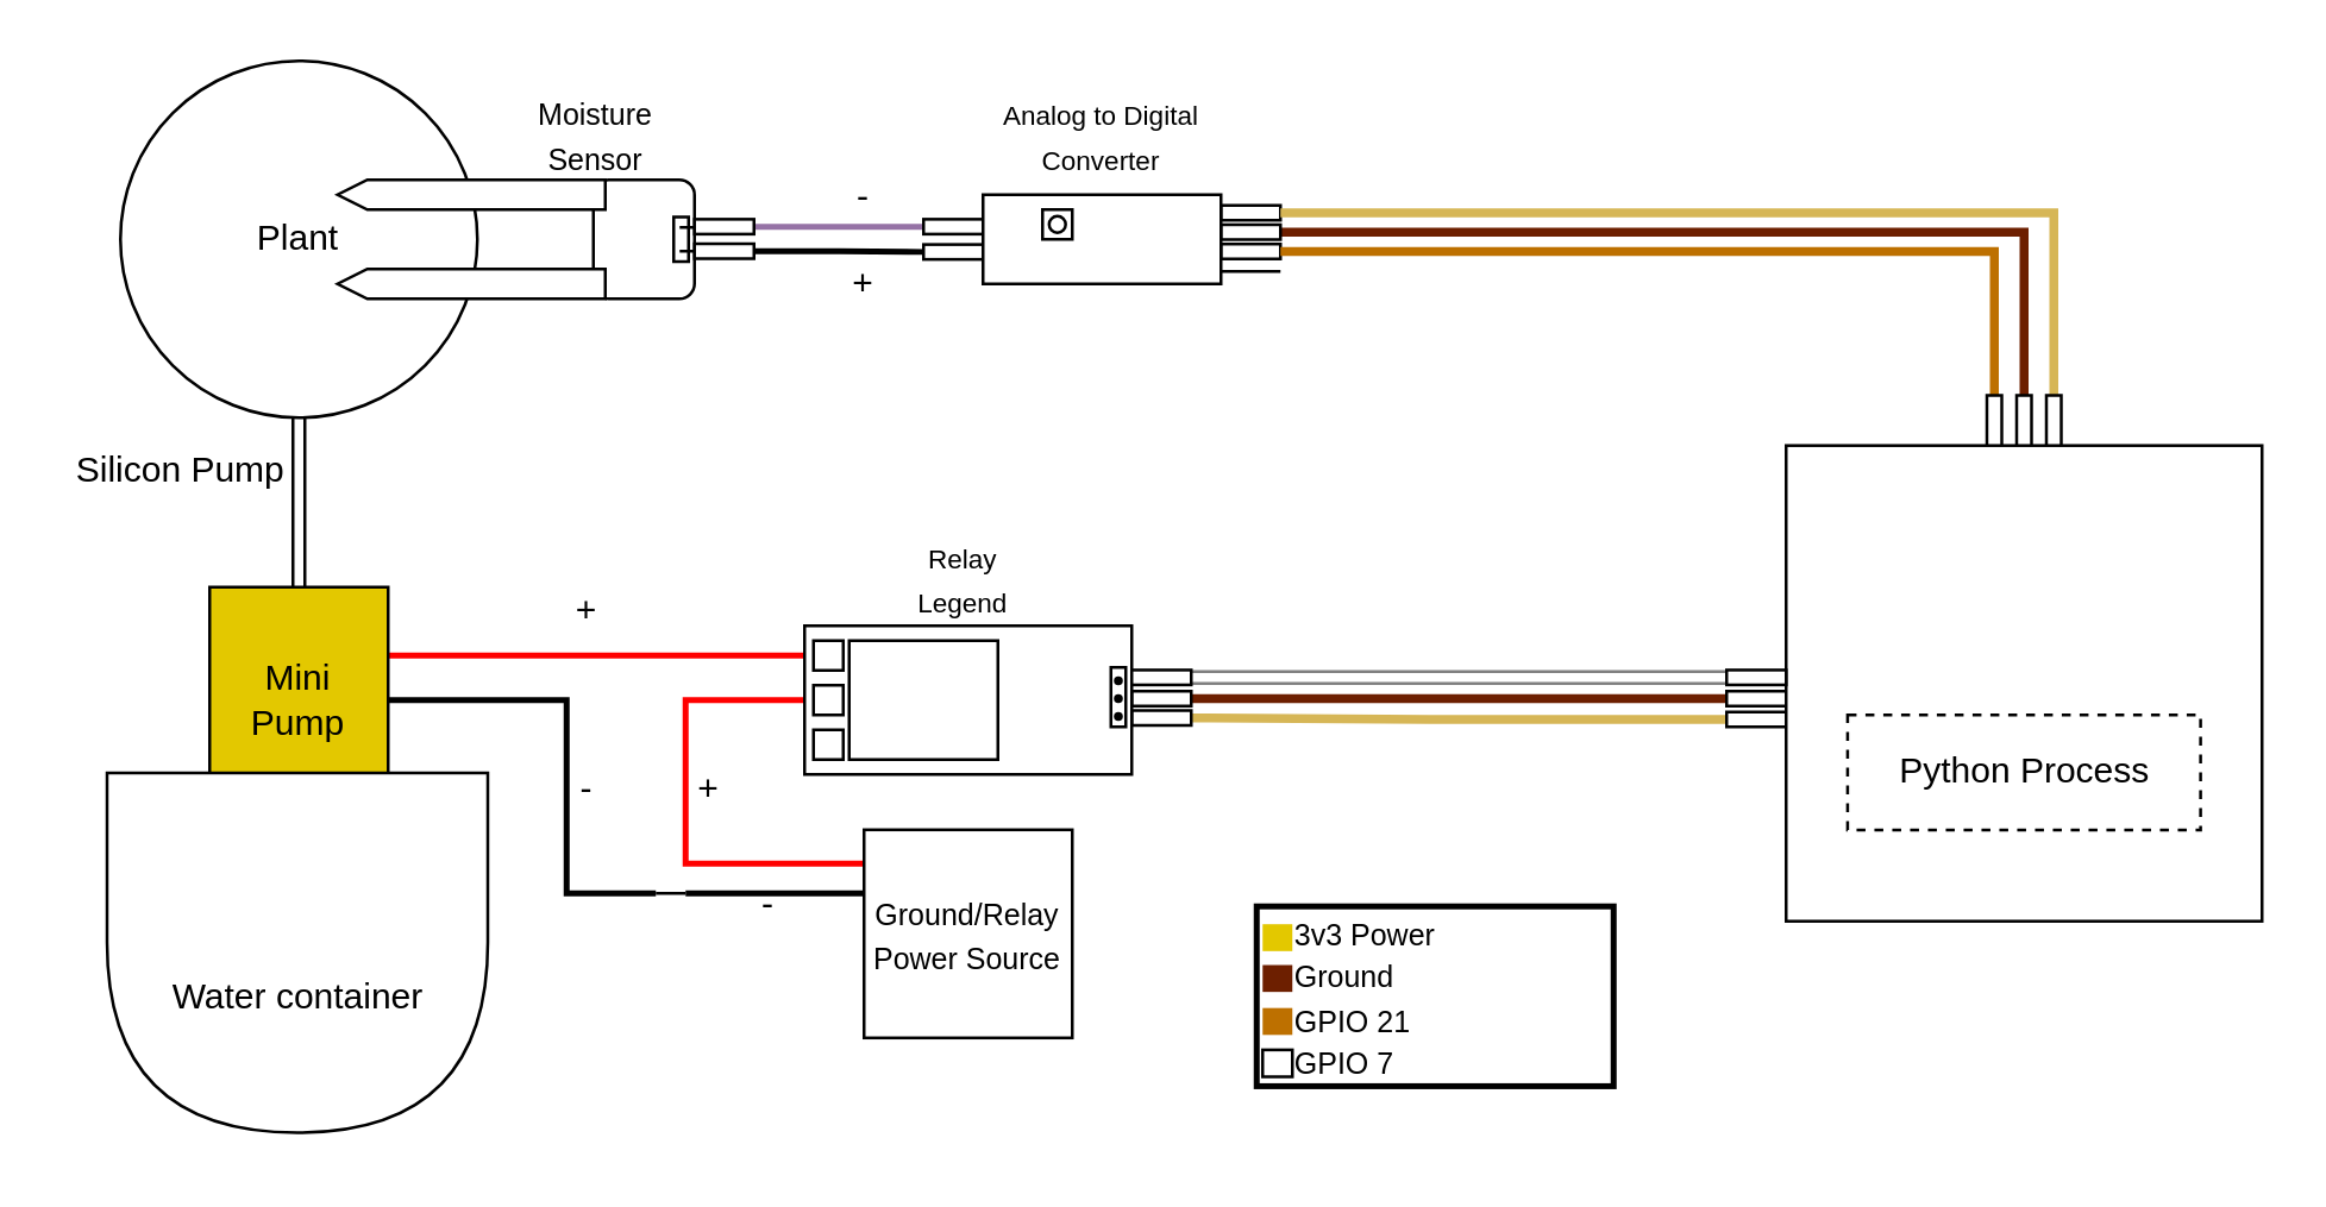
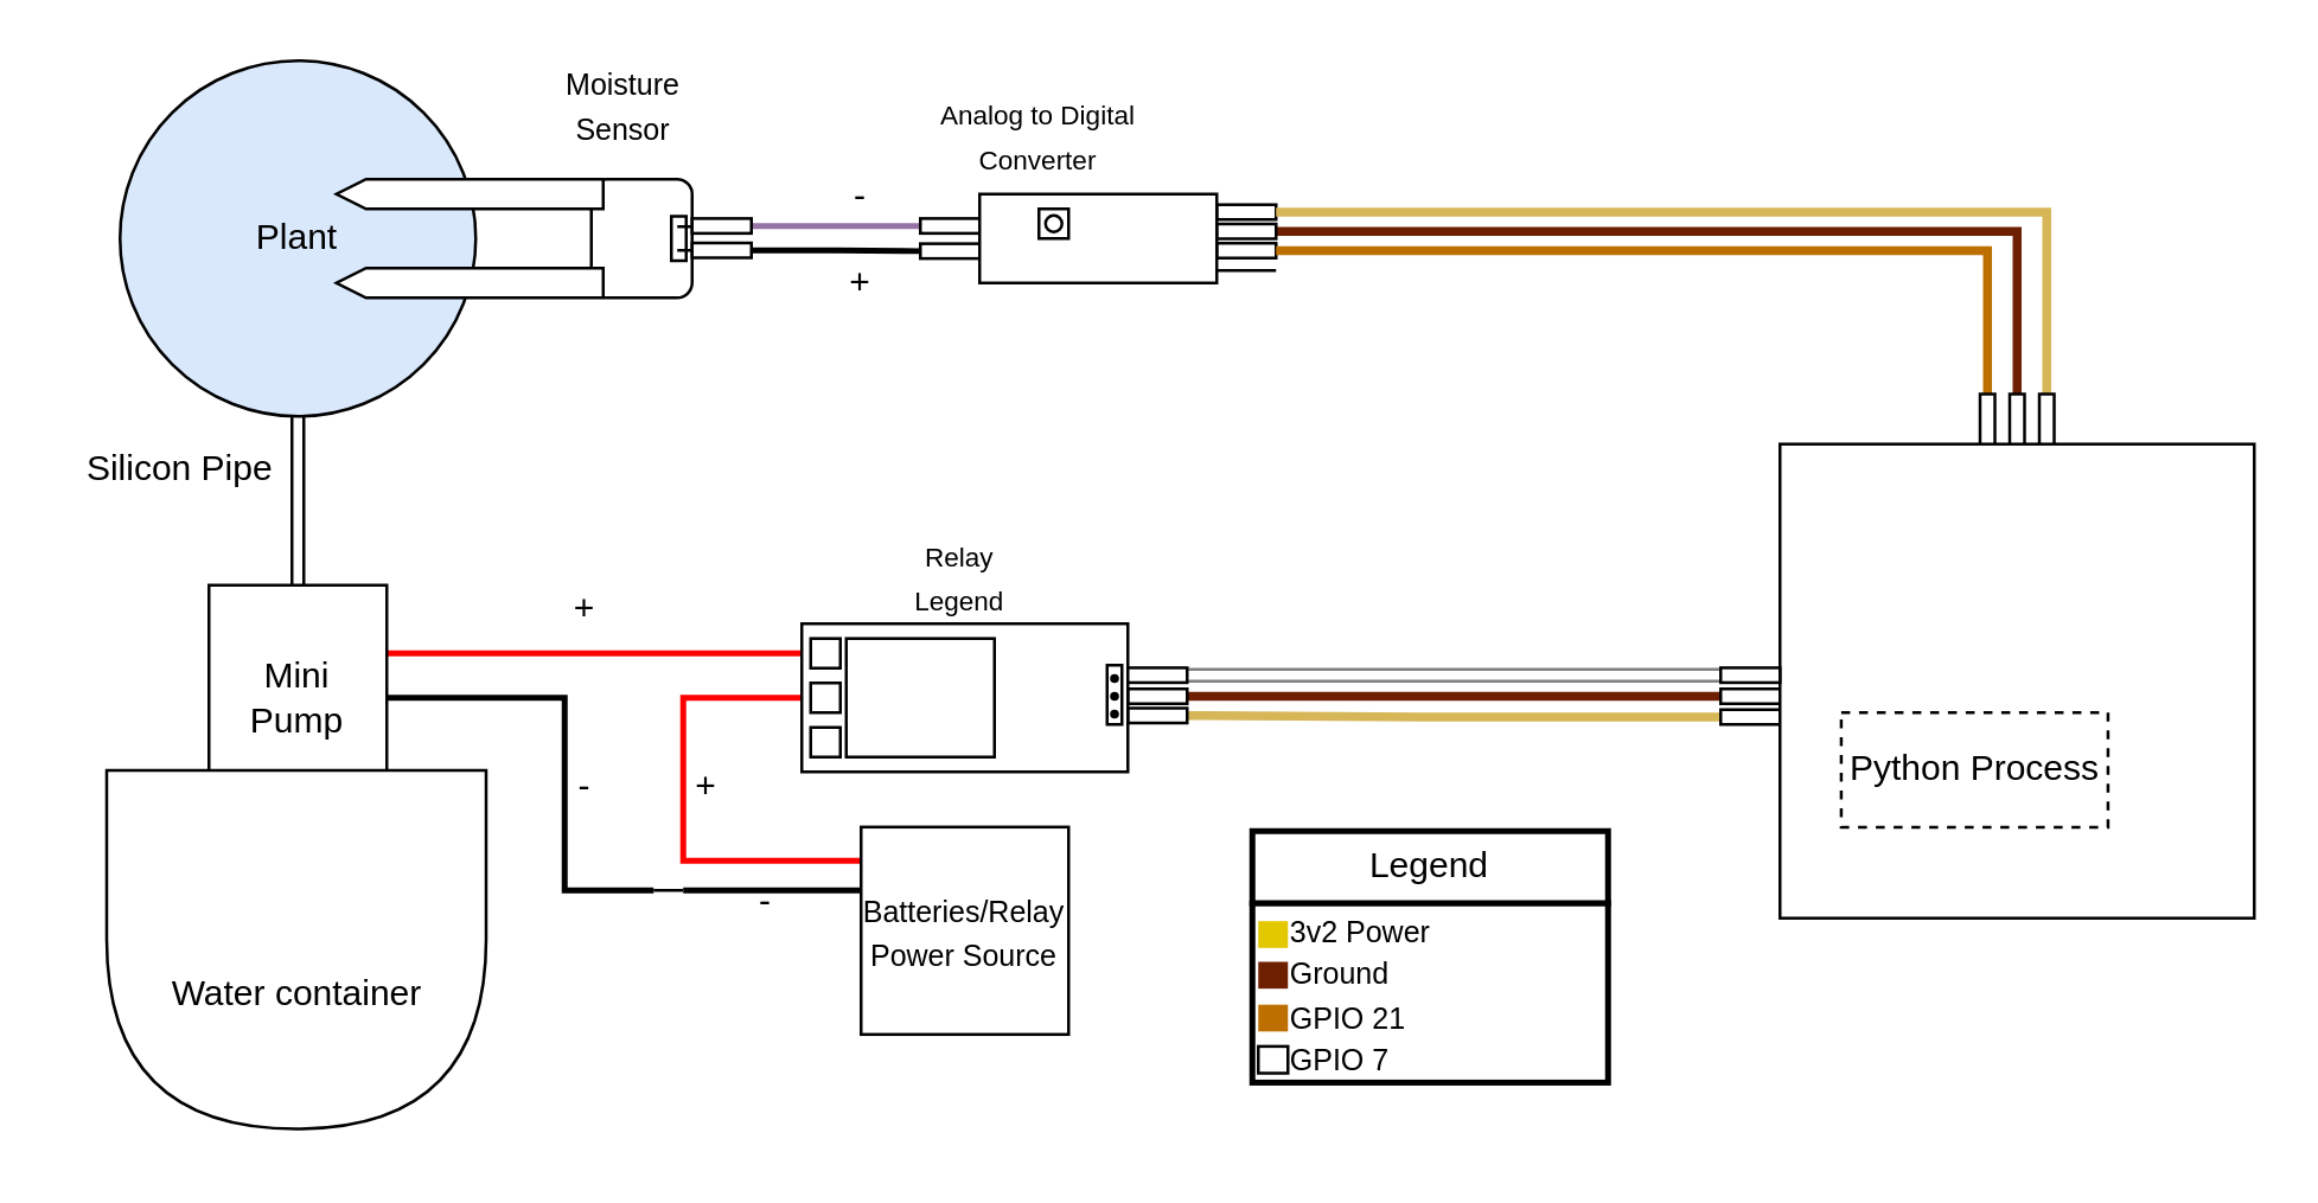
- <mxCell id="7" value="&lt;font style=&quot;font-size: 10px&quot;&gt;Moisture Sensor&lt;/font&gt;" style="text;html=1;strokeColor=none;fillColor=none;align=center;verticalAlign=middle;whiteSpace=wrap;rounded=0;sketch=0;" parent="1" vertex="1"><mxGeometry x="180" y="35" width="40" height="20" as="geometry" /></mxCell>
+ <mxCell id="7" value="&lt;font style=&quot;font-size: 10px&quot;&gt;Moisture Sensor&lt;/font&gt;" style="text;html=1;strokeColor=none;fillColor=none;align=center;verticalAlign=middle;whiteSpace=wrap;rounded=0;sketch=0;" parent="1" vertex="1"><mxGeometry x="190" y="25" width="40" height="20" as="geometry" /></mxCell>
- <mxCell id="46" value="&lt;font style=&quot;font-size: 9px&quot;&gt;Analog to Digital Converter&lt;/font&gt;" style="text;html=1;strokeColor=none;fillColor=none;align=center;verticalAlign=middle;whiteSpace=wrap;rounded=0;" parent="1" vertex="1"><mxGeometry x="335" y="35" width="70" height="20" as="geometry" /></mxCell>
+ <mxCell id="46" value="&lt;font style=&quot;font-size: 9px&quot;&gt;Analog to Digital Converter&lt;/font&gt;" style="text;html=1;strokeColor=none;fillColor=none;align=center;verticalAlign=middle;whiteSpace=wrap;rounded=0;" parent="1" vertex="1"><mxGeometry x="315" y="35" width="70" height="20" as="geometry" /></mxCell>
- <mxCell id="6" value="Plant" style="ellipse;whiteSpace=wrap;html=1;aspect=fixed;sketch=0;" parent="1" vertex="1"><mxGeometry x="40" y="20" width="120" height="120" as="geometry" /></mxCell>
+ <mxCell id="6" value="Plant" style="ellipse;whiteSpace=wrap;html=1;aspect=fixed;sketch=0;fillColor=#dae8fc;" parent="1" vertex="1"><mxGeometry x="40" y="20" width="120" height="120" as="geometry" /></mxCell>
- <mxCell id="9" value="Silicon Pump" style="text;html=1;align=center;verticalAlign=middle;resizable=0;points=[];autosize=1;strokeColor=none;sketch=0;" parent="1" vertex="1"><mxGeometry x="20" y="147.5" width="80" height="20" as="geometry" /></mxCell>
+ <mxCell id="9" value="Silicon Pipe" style="text;html=1;align=center;verticalAlign=middle;resizable=0;points=[];autosize=1;strokeColor=none;sketch=0;" parent="1" vertex="1"><mxGeometry x="20" y="147.5" width="80" height="20" as="geometry" /></mxCell>
- <mxCell id="5" value="Mini&lt;br&gt;Pump" style="rounded=0;whiteSpace=wrap;html=1;rotation=0;sketch=0;fillColor=#e3c800;" parent="1" vertex="1"><mxGeometry x="70" y="197" width="60" height="75" as="geometry" /></mxCell>
+ <mxCell id="5" value="Mini&lt;br&gt;Pump" style="rounded=0;whiteSpace=wrap;html=1;rotation=0;sketch=0;" parent="1" vertex="1"><mxGeometry x="70" y="197" width="60" height="75" as="geometry" /></mxCell>
- <mxCell id="28" value="Python Process" style="rounded=0;whiteSpace=wrap;html=1;sketch=0;dashed=1;" parent="26" vertex="1"><mxGeometry x="20.67" y="90.62" width="118.67" height="38.67" as="geometry" /></mxCell>
+ <mxCell id="28" value="Python Process" style="rounded=0;whiteSpace=wrap;html=1;sketch=0;dashed=1;" parent="26" vertex="1"><mxGeometry x="20.67" y="90.62" width="90" height="38.67" as="geometry" /></mxCell>
+ <mxCell id="74" value="Legend" style="rounded=0;whiteSpace=wrap;html=1;strokeWidth=2;" parent="1" vertex="1"><mxGeometry x="422" y="280" width="120" height="24.39" as="geometry" /></mxCell>
- <mxCell id="64" value="&lt;font style=&quot;font-size: 10px&quot;&gt;Ground/Relay Power Source&lt;/font&gt;" style="rounded=0;whiteSpace=wrap;html=1;" parent="1" vertex="1"><mxGeometry x="290" y="278.62" width="70" height="70" as="geometry" /></mxCell>
+ <mxCell id="64" value="&lt;font style=&quot;font-size: 10px&quot;&gt;Batteries/Relay Power Source&lt;/font&gt;" style="rounded=0;whiteSpace=wrap;html=1;" parent="1" vertex="1"><mxGeometry x="290" y="278.62" width="70" height="70" as="geometry" /></mxCell>
- <mxCell id="75" value="&lt;font size=&quot;1&quot;&gt;&amp;nbsp; &amp;nbsp; 3v3 Power&lt;br&gt;&amp;nbsp; &amp;nbsp; Ground&lt;br&gt;&amp;nbsp; &amp;nbsp; GPIO 21&lt;br&gt;&amp;nbsp; &amp;nbsp; GPIO 7&lt;br&gt;&lt;/font&gt;" style="rounded=0;whiteSpace=wrap;html=1;align=left;strokeWidth=2;" parent="1" vertex="1"><mxGeometry x="422" y="304.39" width="120" height="60.48" as="geometry" /></mxCell>
+ <mxCell id="75" value="&lt;font size=&quot;1&quot;&gt;&amp;nbsp; &amp;nbsp; 3v2 Power&lt;br&gt;&amp;nbsp; &amp;nbsp; Ground&lt;br&gt;&amp;nbsp; &amp;nbsp; GPIO 21&lt;br&gt;&amp;nbsp; &amp;nbsp; GPIO 7&lt;br&gt;&lt;/font&gt;" style="rounded=0;whiteSpace=wrap;html=1;align=left;strokeWidth=2;" parent="1" vertex="1"><mxGeometry x="422" y="304.39" width="120" height="60.48" as="geometry" /></mxCell>
